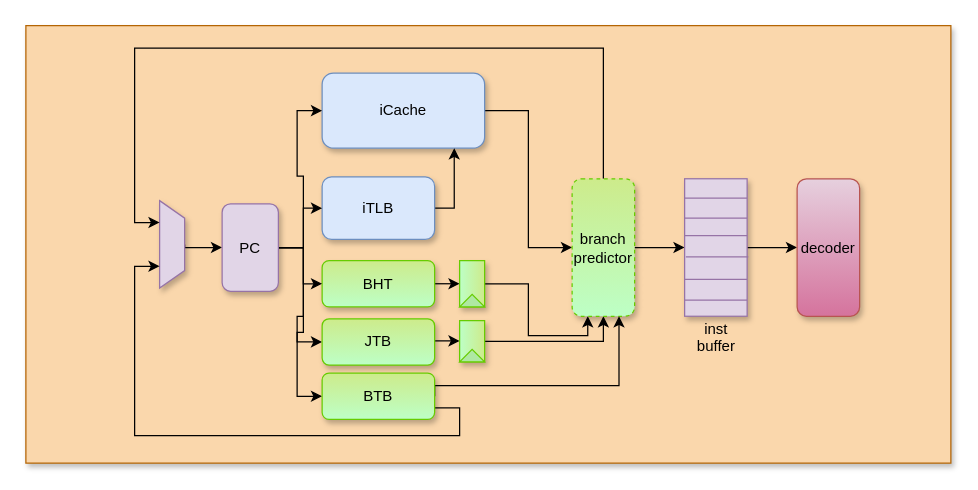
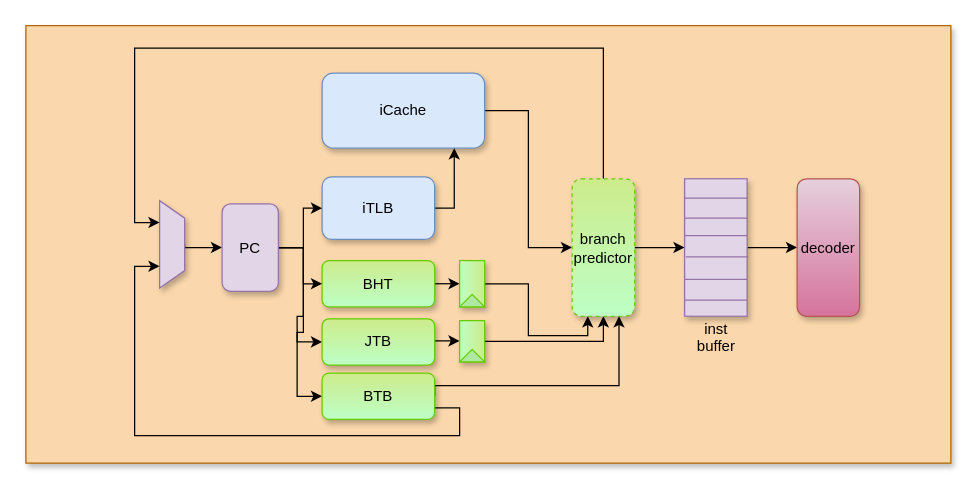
- <mxCell id="13" style="edgeStyle=orthogonalEdgeStyle;rounded=0;orthogonalLoop=1;jettySize=auto;html=1;exitX=0.5;exitY=0;exitDx=0;exitDy=0;entryX=0;entryY=0.5;entryDx=0;entryDy=0;shadow=0;" edge="1" parent="1" source="16" target="4"><mxGeometry relative="1" as="geometry" /></mxCell>
